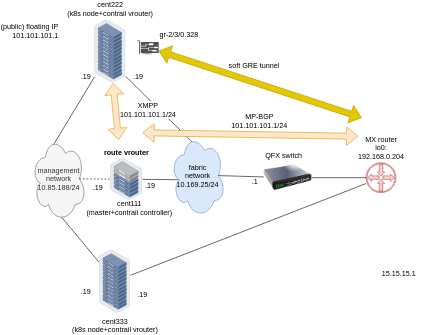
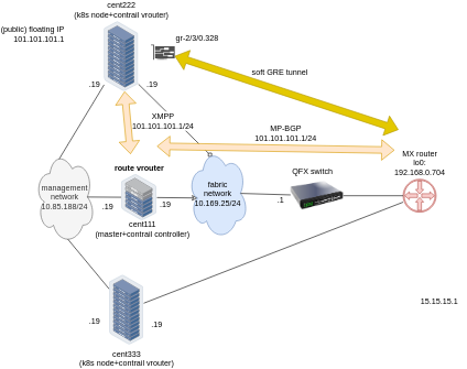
- <mxCell id="9" style="edgeStyle=none;rounded=0;orthogonalLoop=1;jettySize=auto;html=1;exitX=1;exitY=0.896;exitDx=0;exitDy=0;endArrow=none;endFill=0;exitPerimeter=0;entryX=0.4;entryY=0.1;entryDx=0;entryDy=0;entryPerimeter=0;" parent="1" source="17" target="20" edge="1"><mxGeometry relative="1" as="geometry"><mxPoint x="171.833" y="141.5" as="sourcePoint" /><mxPoint x="303.007" y="303.194" as="targetPoint" /></mxGeometry></mxCell>
+ <mxCell id="9" style="edgeStyle=none;rounded=0;orthogonalLoop=1;jettySize=auto;html=1;exitX=1;exitY=0.896;exitDx=0;exitDy=0;endArrow=diamond;endFill=0;exitPerimeter=0;entryX=0.4;entryY=0.1;entryDx=0;entryDy=0;entryPerimeter=0;" parent="1" source="17" target="20" edge="1"><mxGeometry relative="1" as="geometry"><mxPoint x="171.833" y="141.5" as="sourcePoint" /><mxPoint x="303.007" y="303.194" as="targetPoint" /></mxGeometry></mxCell>
- <mxCell id="2" value="MX router&lt;br&gt;lo0:&lt;br&gt;192.168.0.204&lt;br&gt;" style="pointerEvents=1;shadow=0;dashed=0;html=1;strokeColor=#b85450;fillColor=#f8cecc;aspect=fixed;labelPosition=center;verticalLabelPosition=top;verticalAlign=bottom;align=center;outlineConnect=0;shape=mxgraph.vvd.physical_upstream_router;direction=south;" parent="1" vertex="1"><mxGeometry x="578" y="259" width="50" height="50" as="geometry" /></mxCell>
+ <mxCell id="2" value="MX router&lt;br&gt;lo0:&lt;br&gt;192.168.0.704&lt;br&gt;" style="pointerEvents=1;shadow=0;dashed=0;html=1;strokeColor=#b85450;fillColor=#f8cecc;aspect=fixed;labelPosition=center;verticalLabelPosition=top;verticalAlign=bottom;align=center;outlineConnect=0;shape=mxgraph.vvd.physical_upstream_router;direction=south;" parent="1" vertex="1"><mxGeometry x="578" y="259" width="50" height="50" as="geometry" /></mxCell>
- <mxCell id="6" style="edgeStyle=none;rounded=0;orthogonalLoop=1;jettySize=auto;html=1;exitX=0.875;exitY=0.5;exitDx=0;exitDy=0;exitPerimeter=0;endArrow=none;endFill=0;dashed=1;" parent="1" source="5" target="19" edge="1"><mxGeometry relative="1" as="geometry"><mxPoint x="99.333" y="279" as="sourcePoint" /><mxPoint x="160" y="285" as="targetPoint" /></mxGeometry></mxCell>
+ <mxCell id="6" style="edgeStyle=none;rounded=0;orthogonalLoop=1;jettySize=auto;html=1;exitX=0.875;exitY=0.5;exitDx=0;exitDy=0;exitPerimeter=0;endArrow=none;endFill=0;" parent="1" source="5" target="19" edge="1"><mxGeometry relative="1" as="geometry"><mxPoint x="99.333" y="279" as="sourcePoint" /><mxPoint x="160" y="285" as="targetPoint" /></mxGeometry></mxCell>
- <mxCell id="8" style="edgeStyle=none;rounded=0;orthogonalLoop=1;jettySize=auto;html=1;endArrow=none;endFill=0;entryX=0.16;entryY=0.55;entryDx=0;entryDy=0;entryPerimeter=0;" parent="1" source="19" target="20" edge="1"><mxGeometry relative="1" as="geometry"><mxPoint x="210.167" y="284.833" as="sourcePoint" /><mxPoint x="167.667" y="444.833" as="targetPoint" /></mxGeometry></mxCell>
+ <mxCell id="8" style="edgeStyle=none;rounded=0;orthogonalLoop=1;jettySize=auto;html=1;endArrow=classic;endFill=0;entryX=0.16;entryY=0.55;entryDx=0;entryDy=0;entryPerimeter=0;" parent="1" source="19" target="20" edge="1"><mxGeometry relative="1" as="geometry"><mxPoint x="210.167" y="284.833" as="sourcePoint" /><mxPoint x="167.667" y="444.833" as="targetPoint" /></mxGeometry></mxCell>
